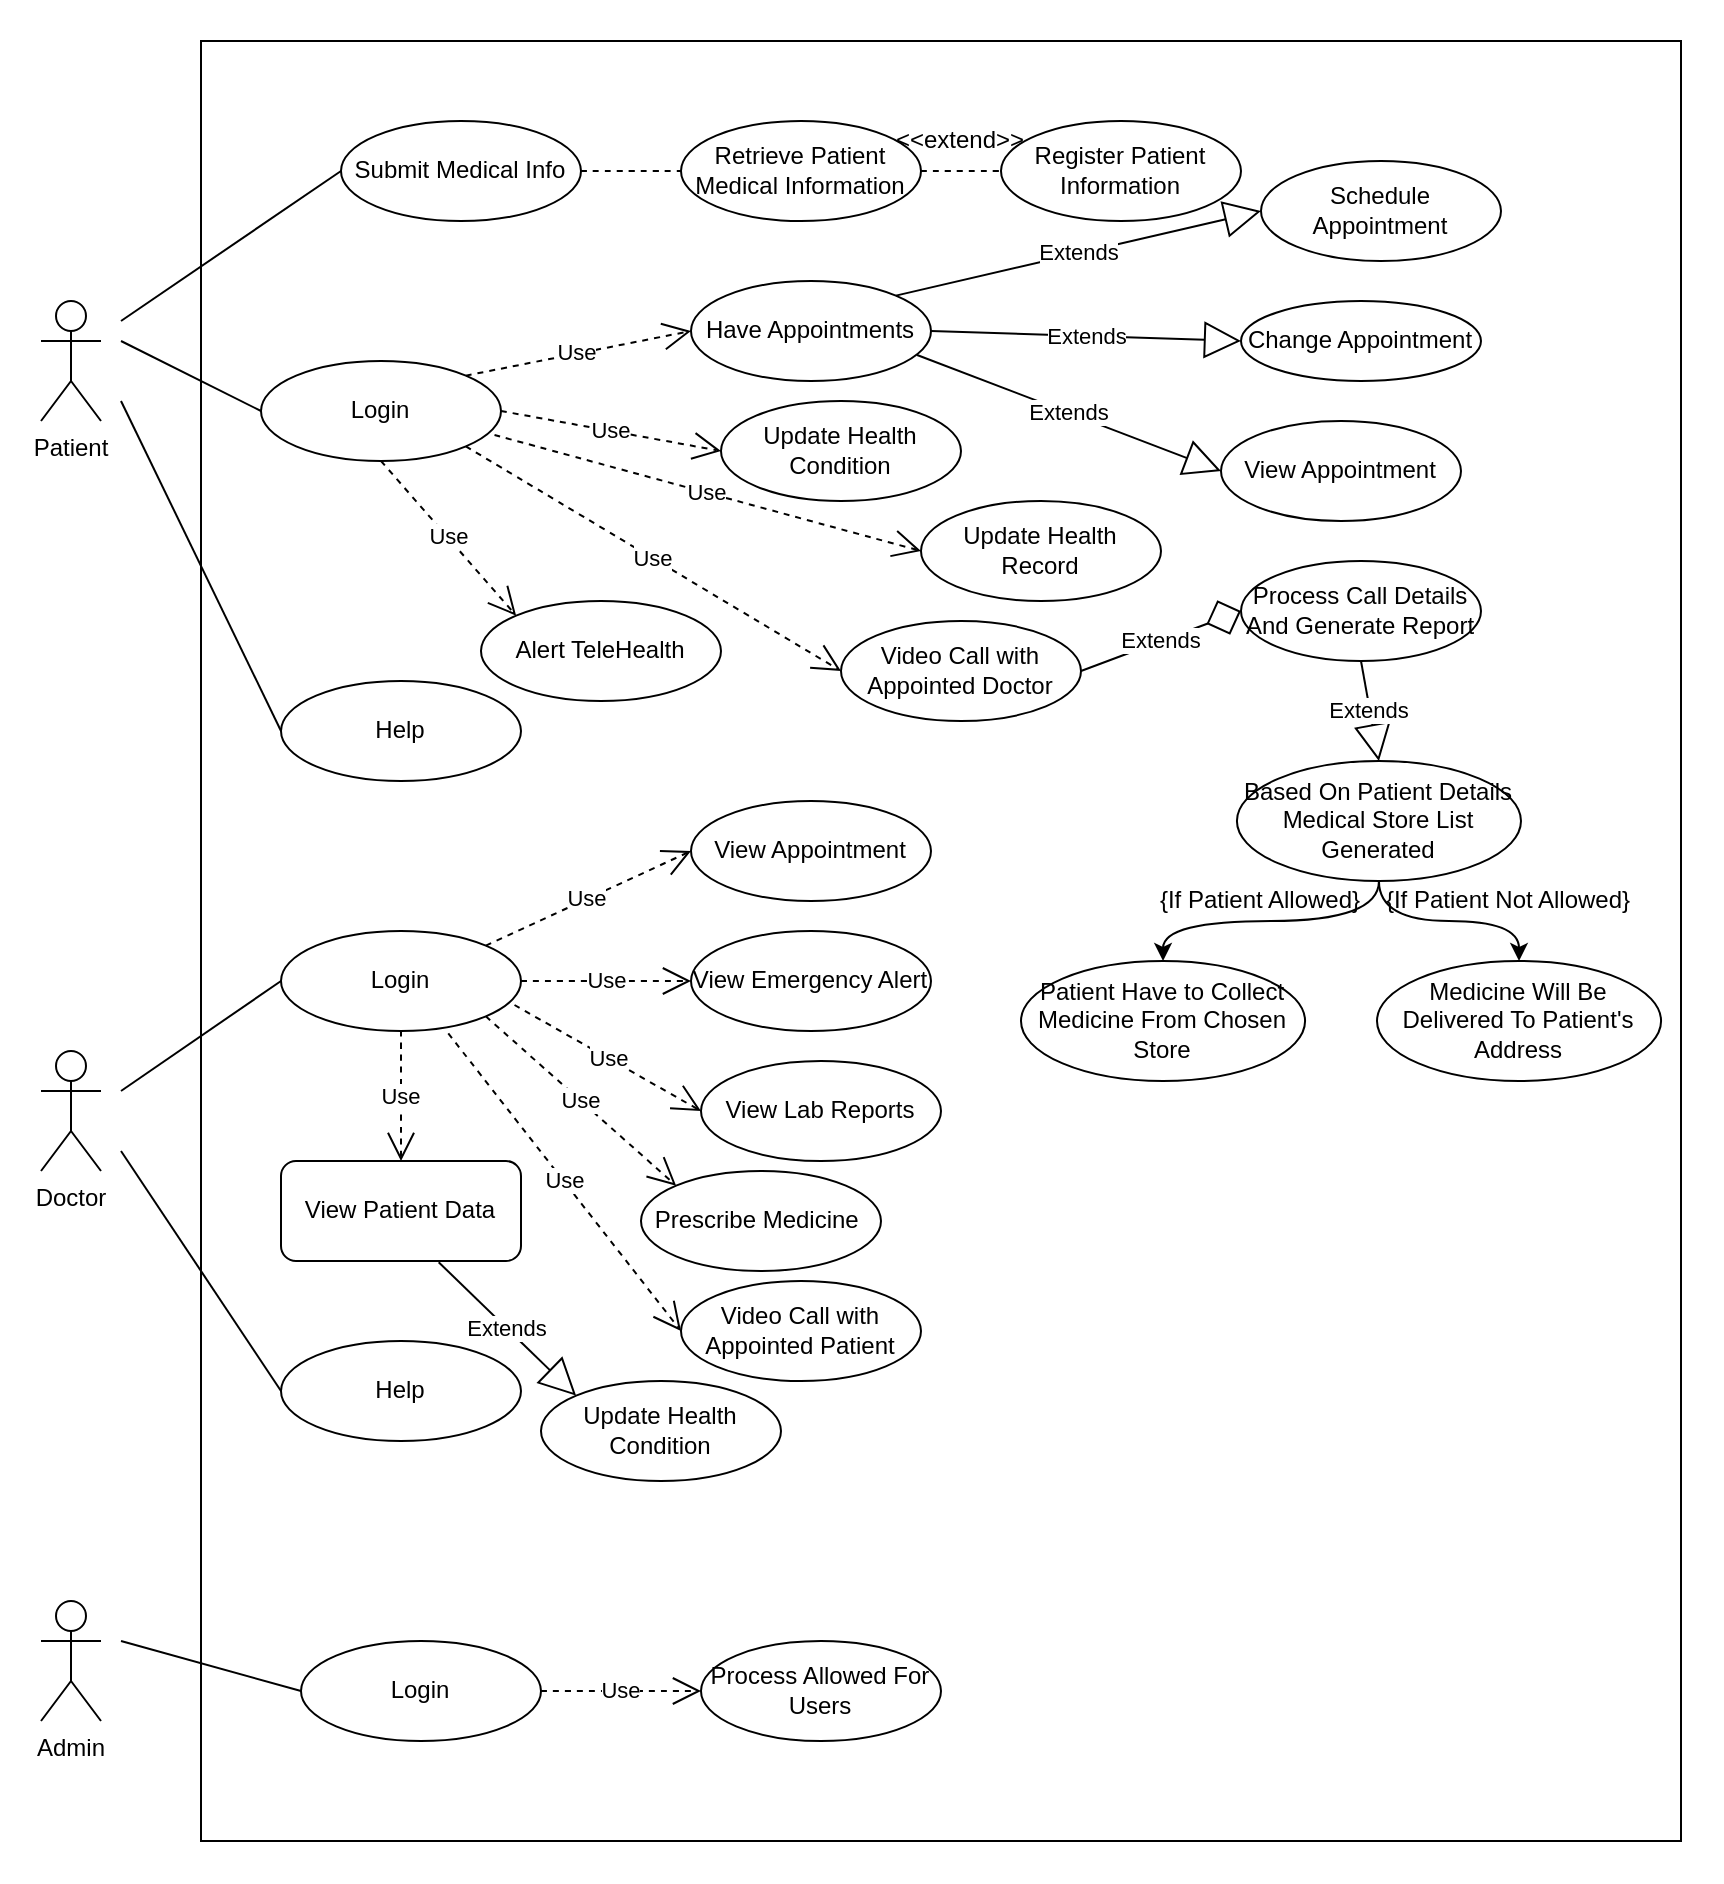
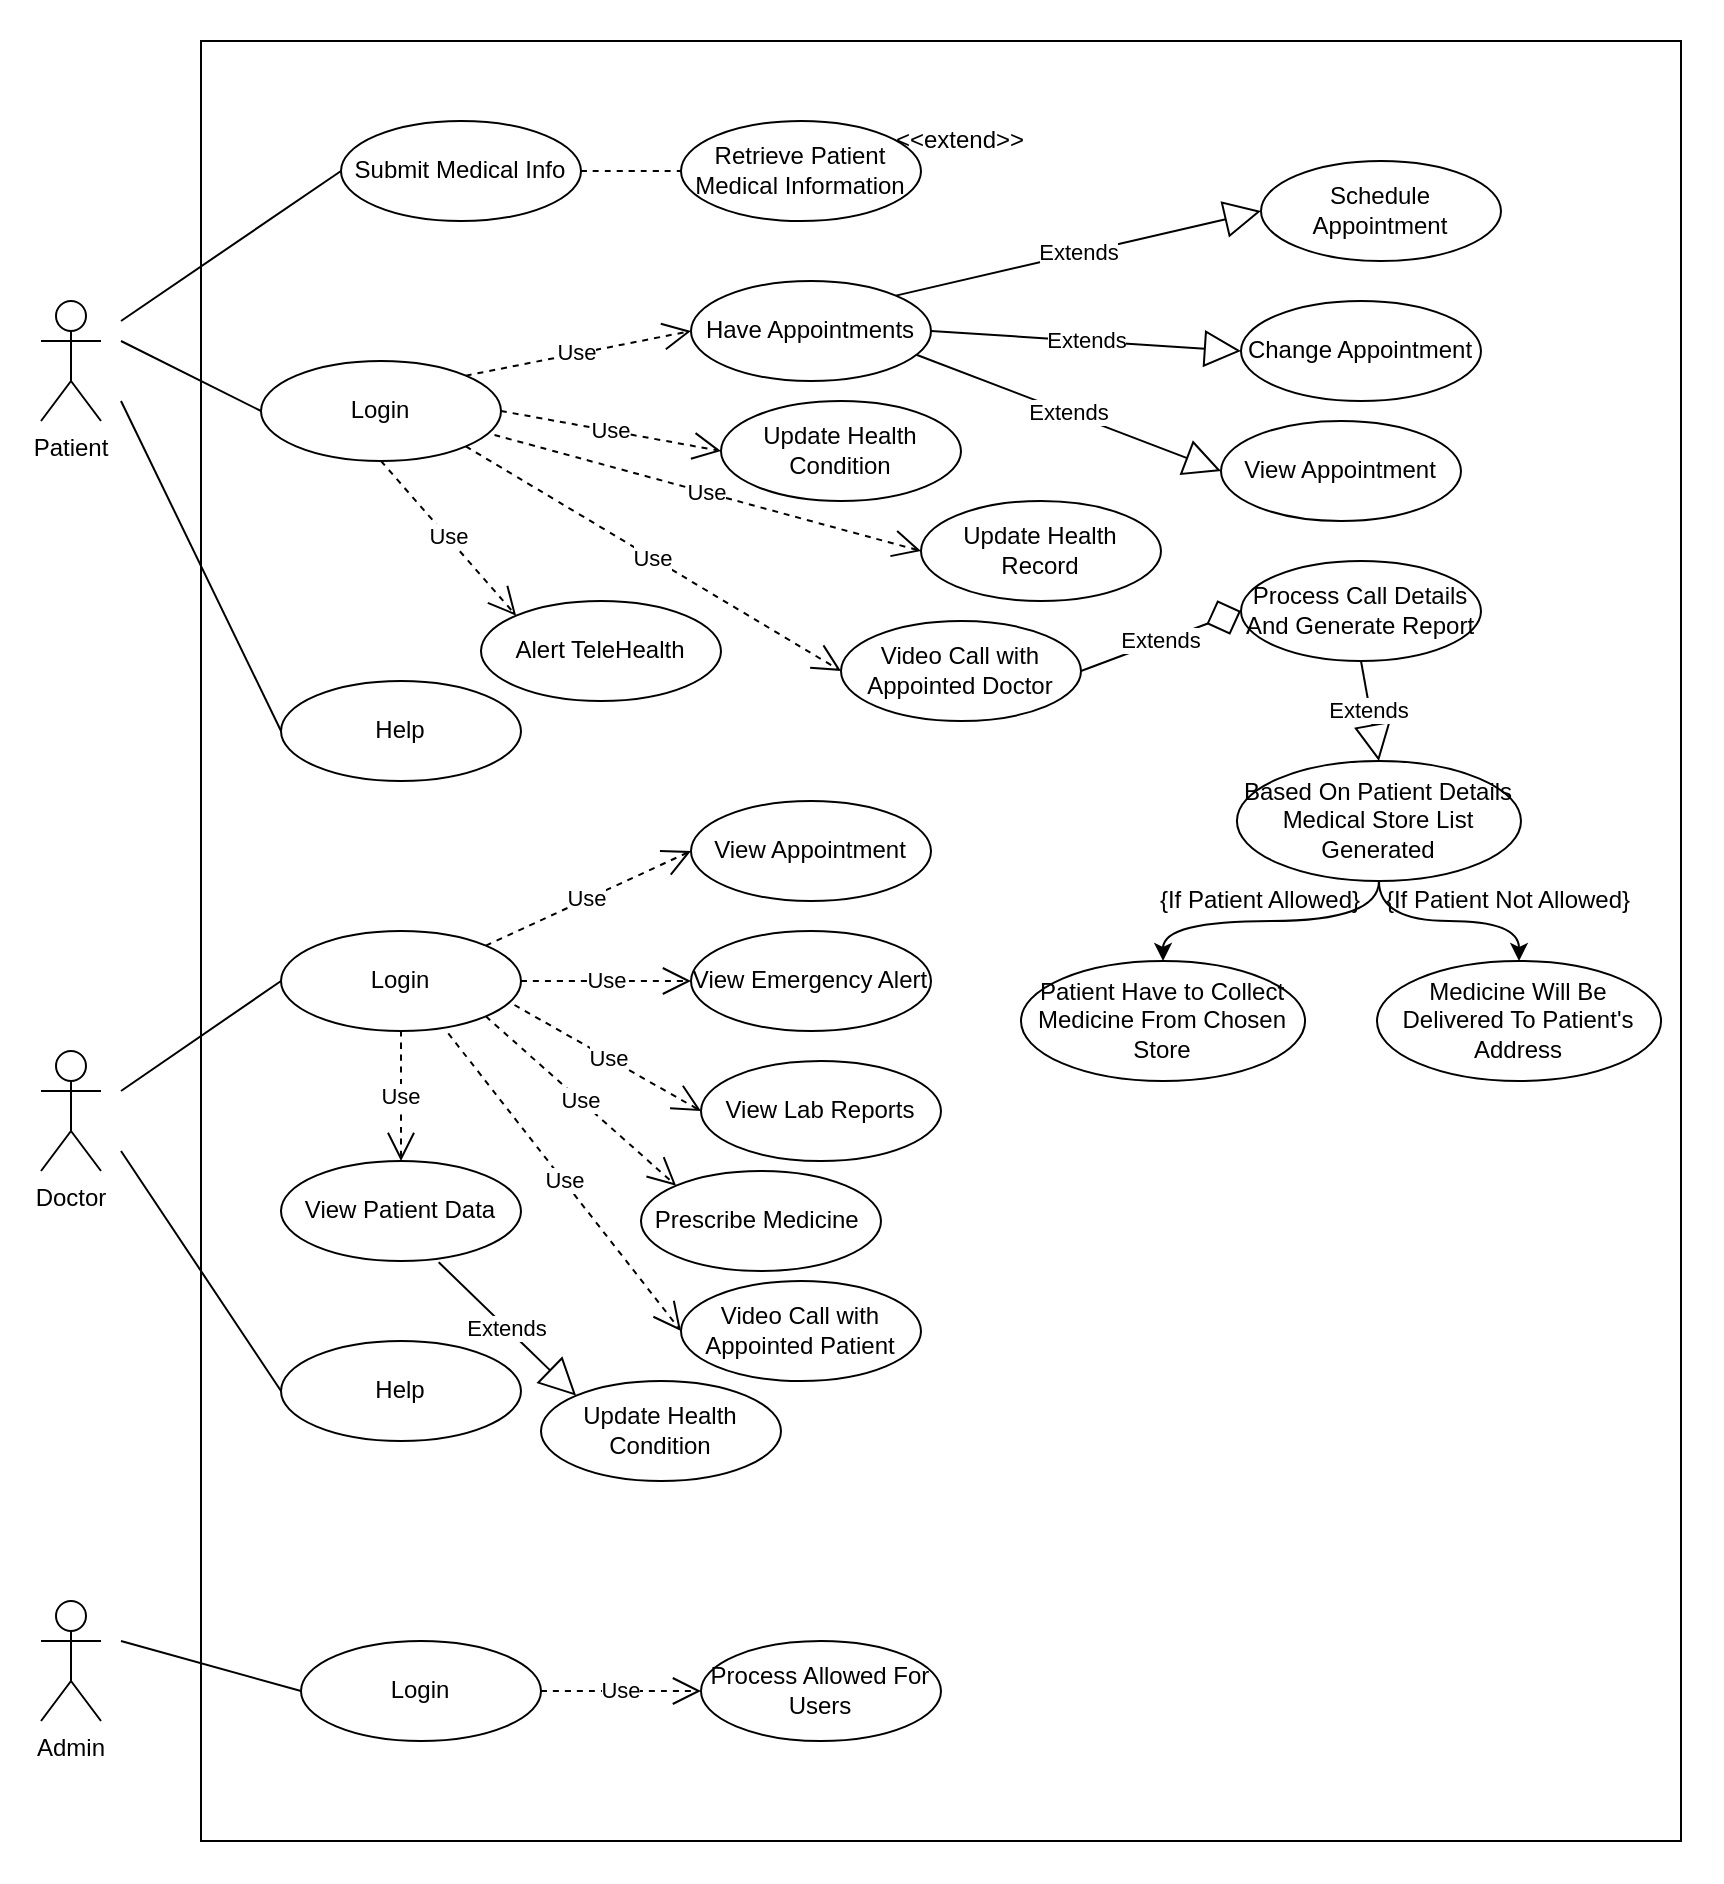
- <mxCell id="13" value="" style="endArrow=none;dashed=1;html=1;entryX=0;entryY=0.5;entryDx=0;entryDy=0;exitX=1;exitY=0.5;exitDx=0;exitDy=0;curved=1;" parent="1" source="6" target="7" edge="1"><mxGeometry width="50" height="50" relative="1" as="geometry"><mxPoint x="460" y="85" as="sourcePoint" /><mxPoint x="350" y="95" as="targetPoint" /></mxGeometry></mxCell>
- <mxCell id="7" value="Register Patient Information" style="ellipse;whiteSpace=wrap;html=1;fillColor=none;" parent="1" vertex="1"><mxGeometry x="500" y="60" width="120" height="50" as="geometry" /></mxCell>
- <mxCell id="23" value="Change Appointment" style="ellipse;whiteSpace=wrap;html=1;fillColor=none;" parent="1" vertex="1"><mxGeometry x="620" y="150" width="120" height="40" as="geometry" /></mxCell>
+ <mxCell id="23" value="Change Appointment" style="ellipse;whiteSpace=wrap;html=1;fillColor=none;" parent="1" vertex="1"><mxGeometry x="620" y="150" width="120" height="50" as="geometry" /></mxCell>
- <mxCell id="42" value="View Patient Data" style="whiteSpace=wrap;html=1;fillColor=none;rounded=1;" parent="1" vertex="1"><mxGeometry x="140" y="580" width="120" height="50" as="geometry" /></mxCell>
+ <mxCell id="42" value="View Patient Data" style="ellipse;whiteSpace=wrap;html=1;fillColor=none;" parent="1" vertex="1"><mxGeometry x="140" y="580" width="120" height="50" as="geometry" /></mxCell>
